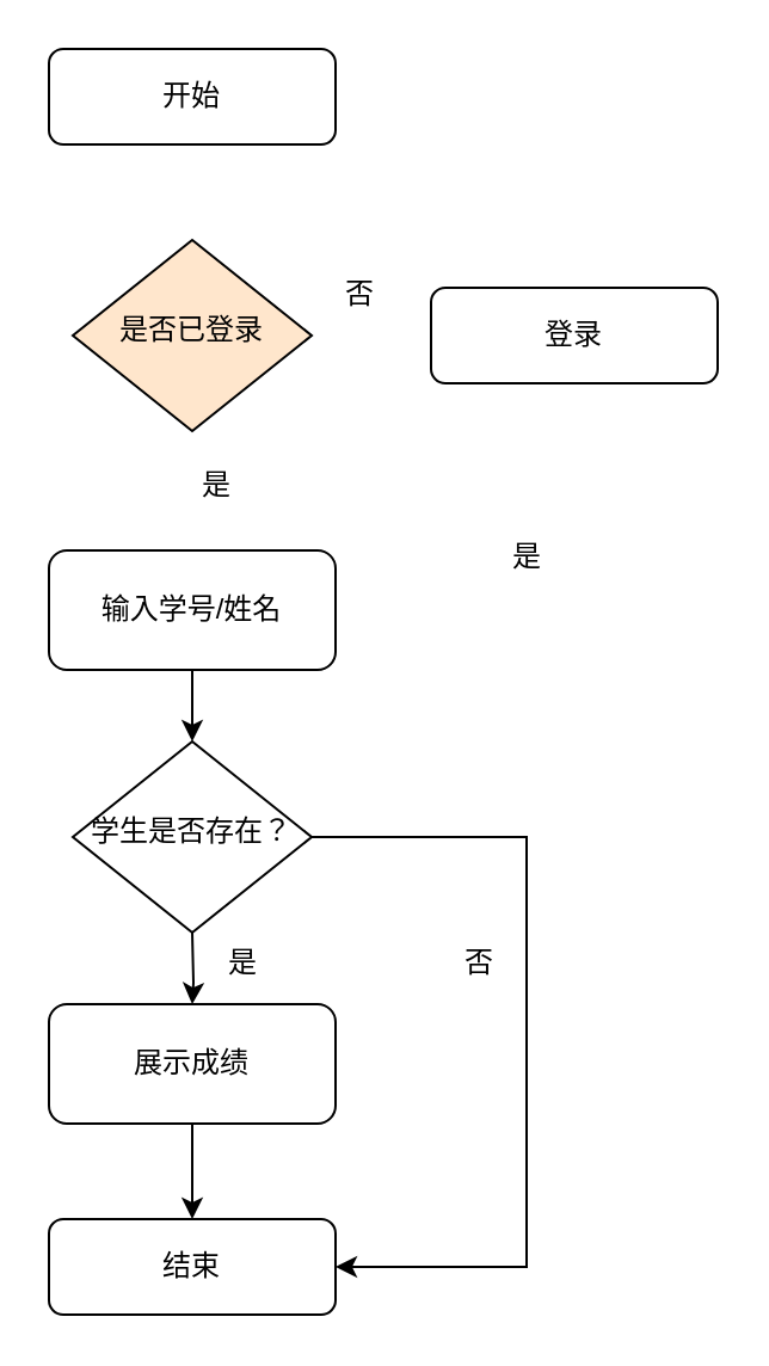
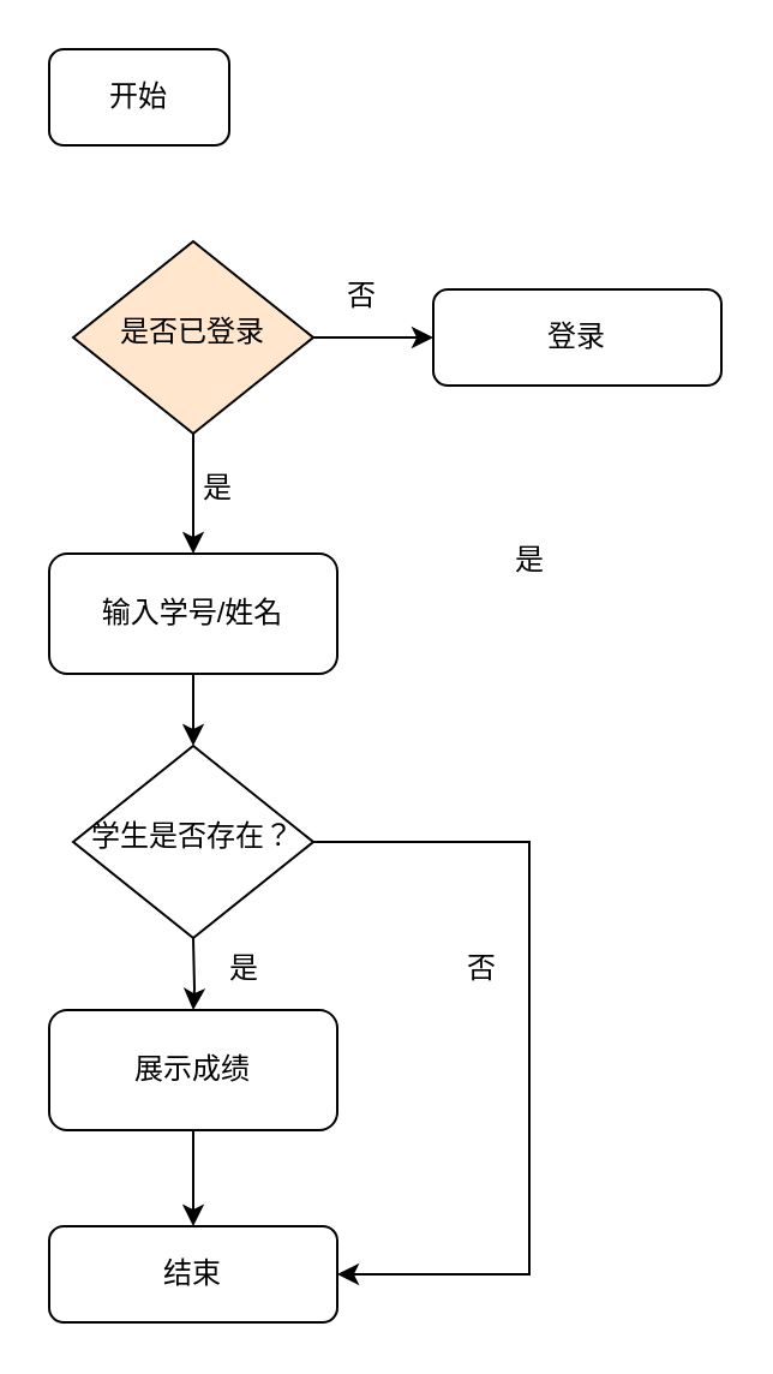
- <mxCell id="2" value="开始" style="rounded=1;whiteSpace=wrap;html=1;fontSize=12;glass=0;strokeWidth=1;shadow=0;" vertex="1" parent="1"><mxGeometry x="20" y="20" width="120" height="40" as="geometry" /></mxCell>
+ <mxCell id="2" value="开始" style="rounded=1;whiteSpace=wrap;html=1;fontSize=12;glass=0;strokeWidth=1;shadow=0;" vertex="1" parent="1"><mxGeometry x="20" y="20" width="75" height="40" as="geometry" /></mxCell>
+ <mxCell id="4" value="" style="edgeStyle=orthogonalEdgeStyle;rounded=0;orthogonalLoop=1;jettySize=auto;html=1;" edge="1" parent="1" source="5" target="6"><mxGeometry relative="1" as="geometry" /></mxCell>
+ <mxCell id="3" value="" style="edgeStyle=orthogonalEdgeStyle;rounded=0;orthogonalLoop=1;jettySize=auto;html=1;" edge="1" parent="1" source="5" target="10"><mxGeometry relative="1" as="geometry" /></mxCell>
